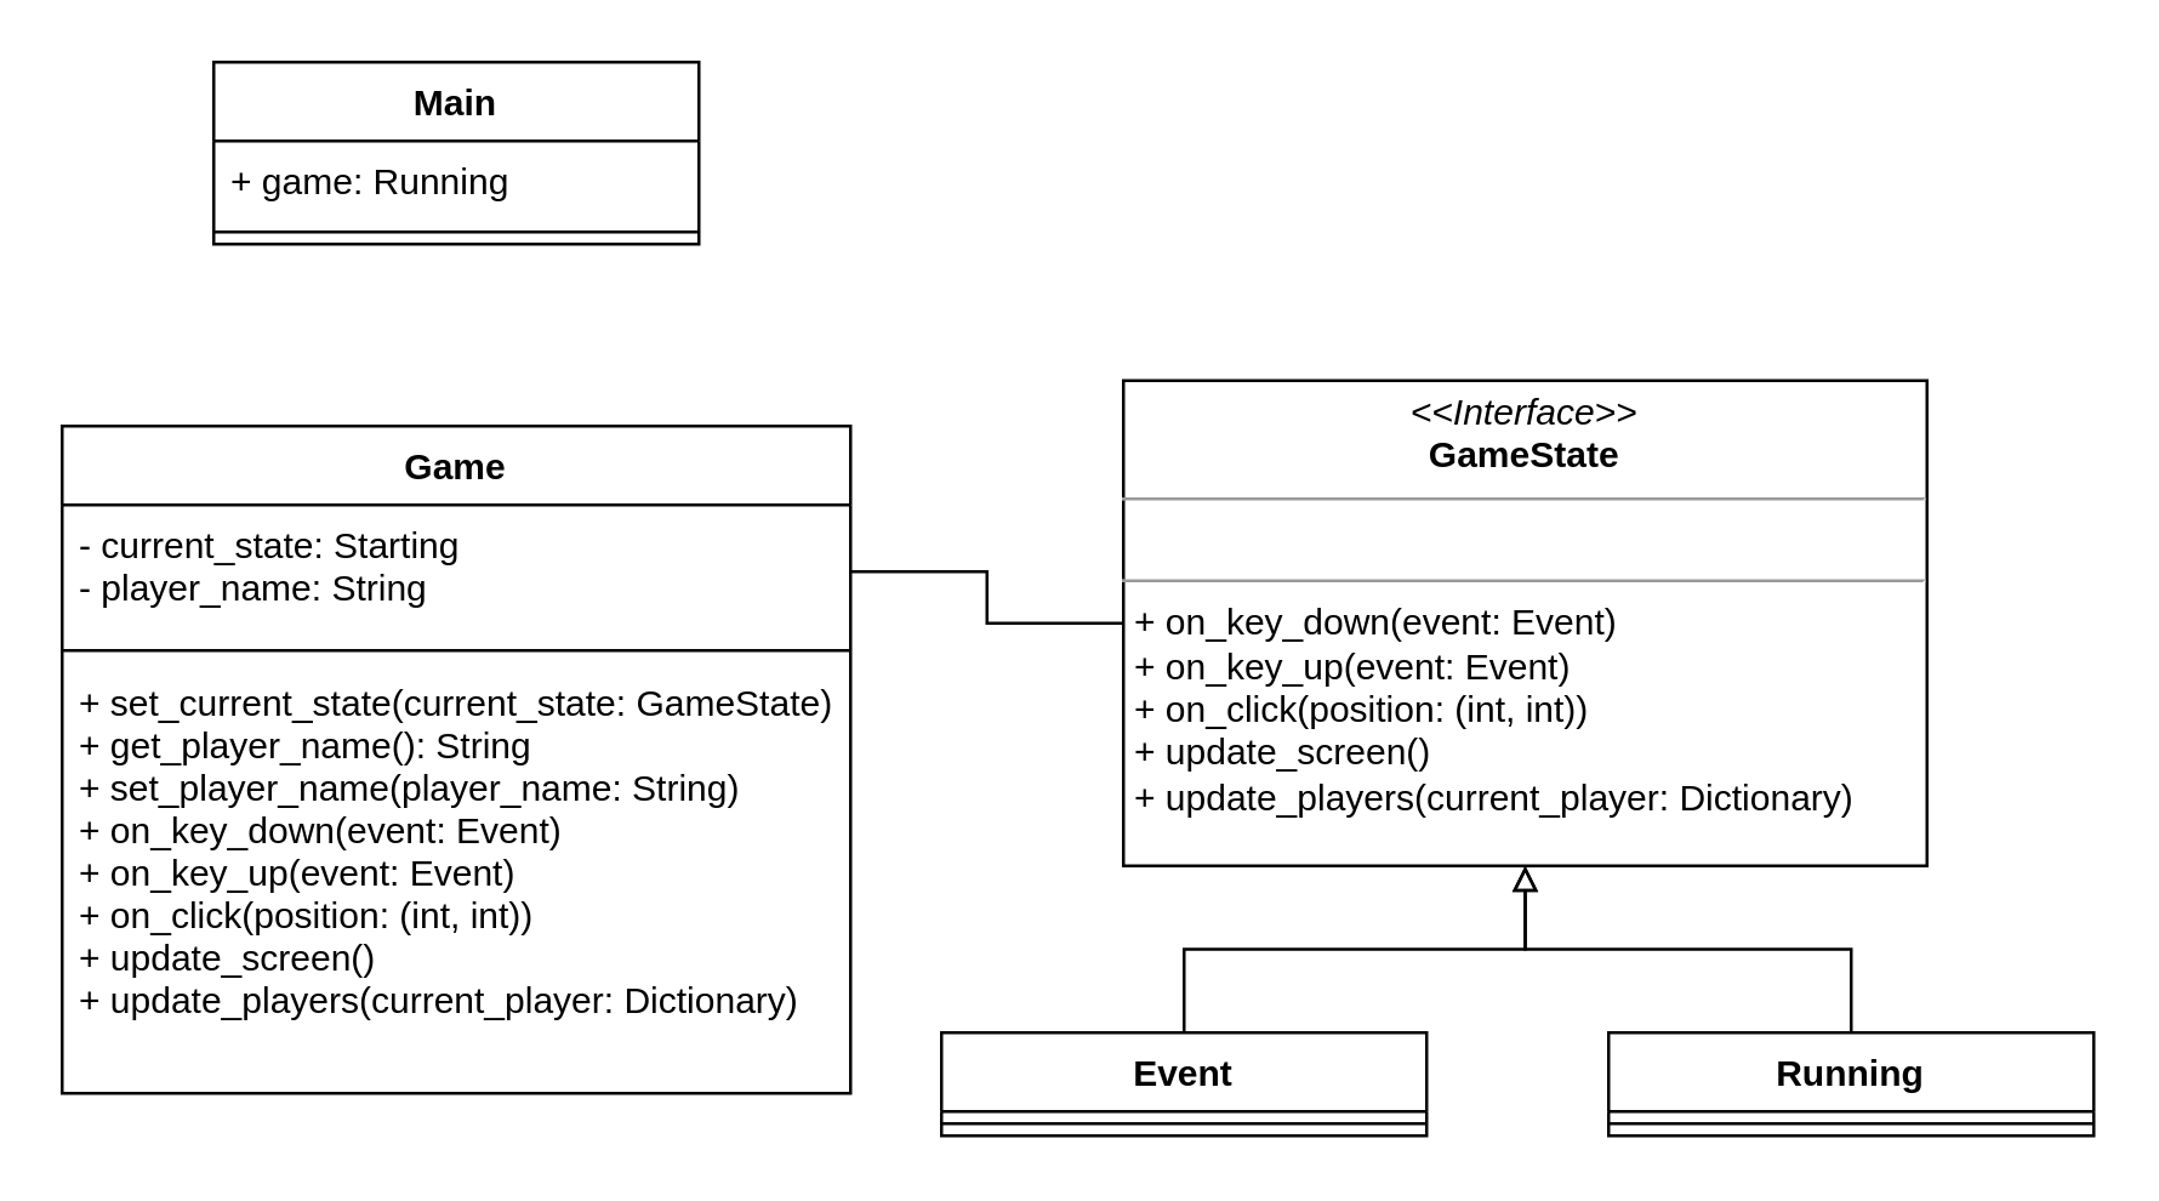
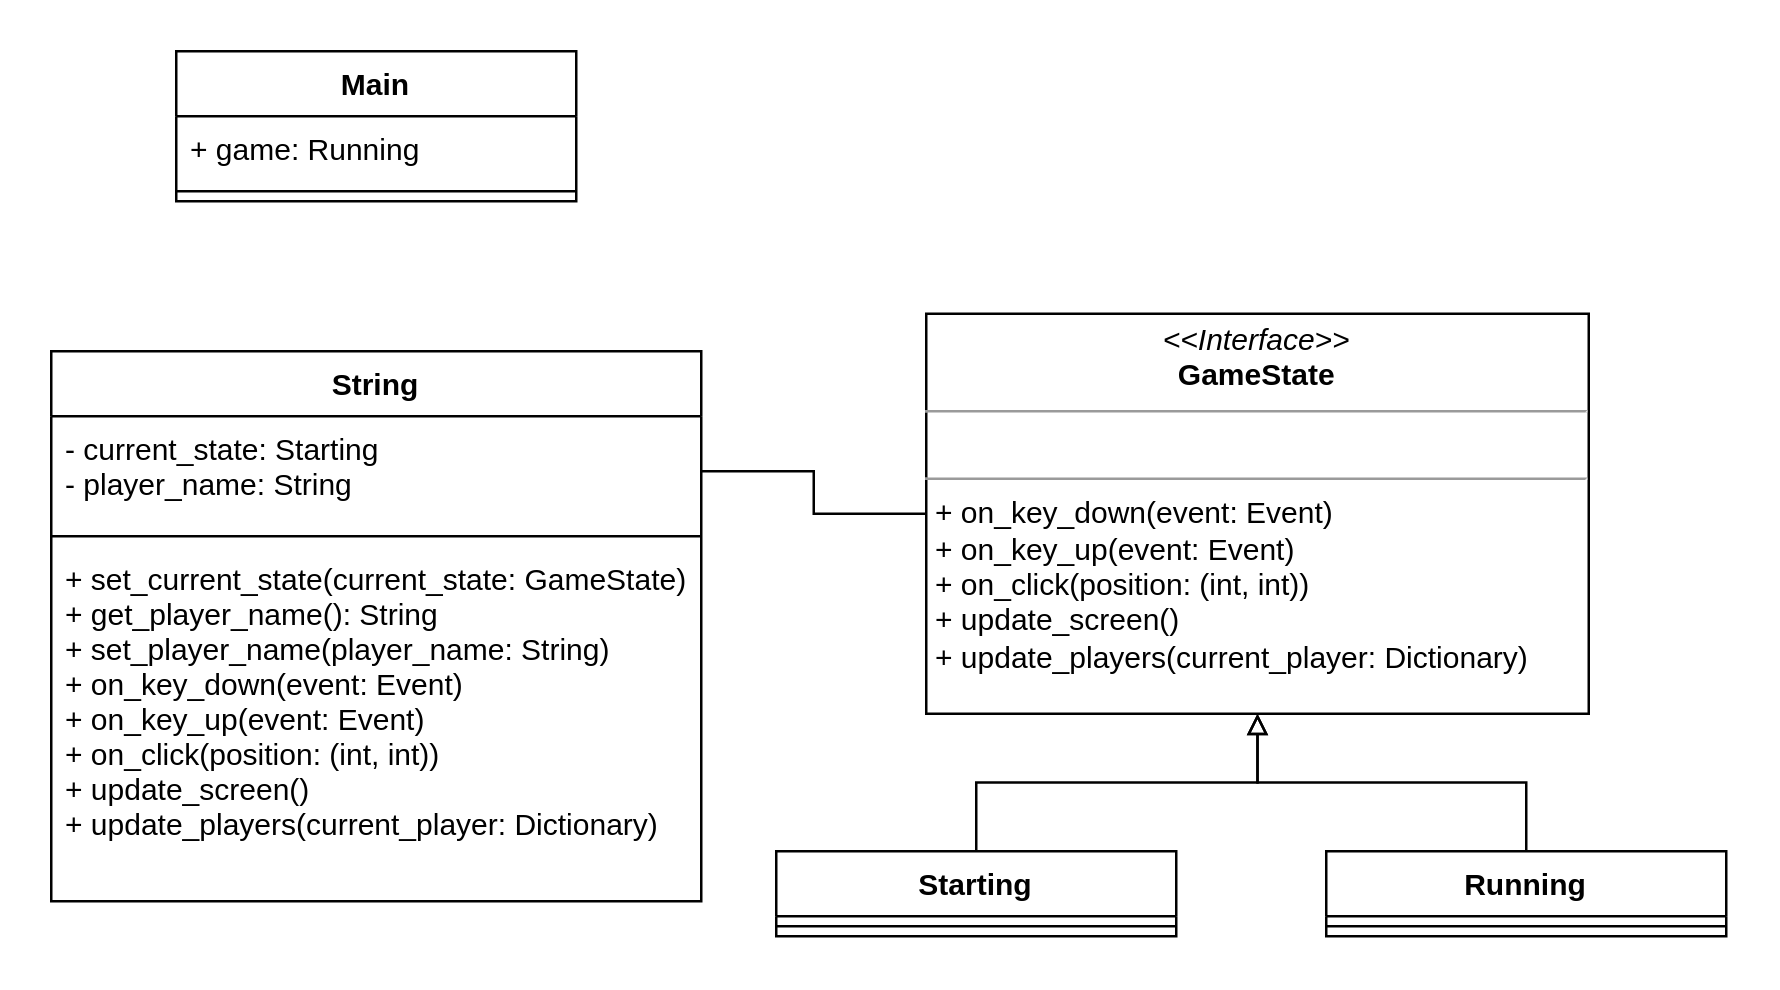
- <mxCell id="2" value="Game" style="swimlane;fontStyle=1;align=center;verticalAlign=top;childLayout=stackLayout;horizontal=1;startSize=26;horizontalStack=0;resizeParent=1;resizeParentMax=0;resizeLast=0;collapsible=1;marginBottom=0;" parent="1" vertex="1"><mxGeometry x="20" y="140" width="260" height="220" as="geometry" /></mxCell>
+ <mxCell id="2" value="String" style="swimlane;fontStyle=1;align=center;verticalAlign=top;childLayout=stackLayout;horizontal=1;startSize=26;horizontalStack=0;resizeParent=1;resizeParentMax=0;resizeLast=0;collapsible=1;marginBottom=0;" parent="1" vertex="1"><mxGeometry x="20" y="140" width="260" height="220" as="geometry" /></mxCell>
- <mxCell id="11" value="Event" style="swimlane;fontStyle=1;align=center;verticalAlign=top;childLayout=stackLayout;horizontal=1;startSize=26;horizontalStack=0;resizeParent=1;resizeParentMax=0;resizeLast=0;collapsible=1;marginBottom=0;" parent="1" vertex="1"><mxGeometry x="310" y="340" width="160" height="34" as="geometry" /></mxCell>
+ <mxCell id="11" value="Starting" style="swimlane;fontStyle=1;align=center;verticalAlign=top;childLayout=stackLayout;horizontal=1;startSize=26;horizontalStack=0;resizeParent=1;resizeParentMax=0;resizeLast=0;collapsible=1;marginBottom=0;" parent="1" vertex="1"><mxGeometry x="310" y="340" width="160" height="34" as="geometry" /></mxCell>
